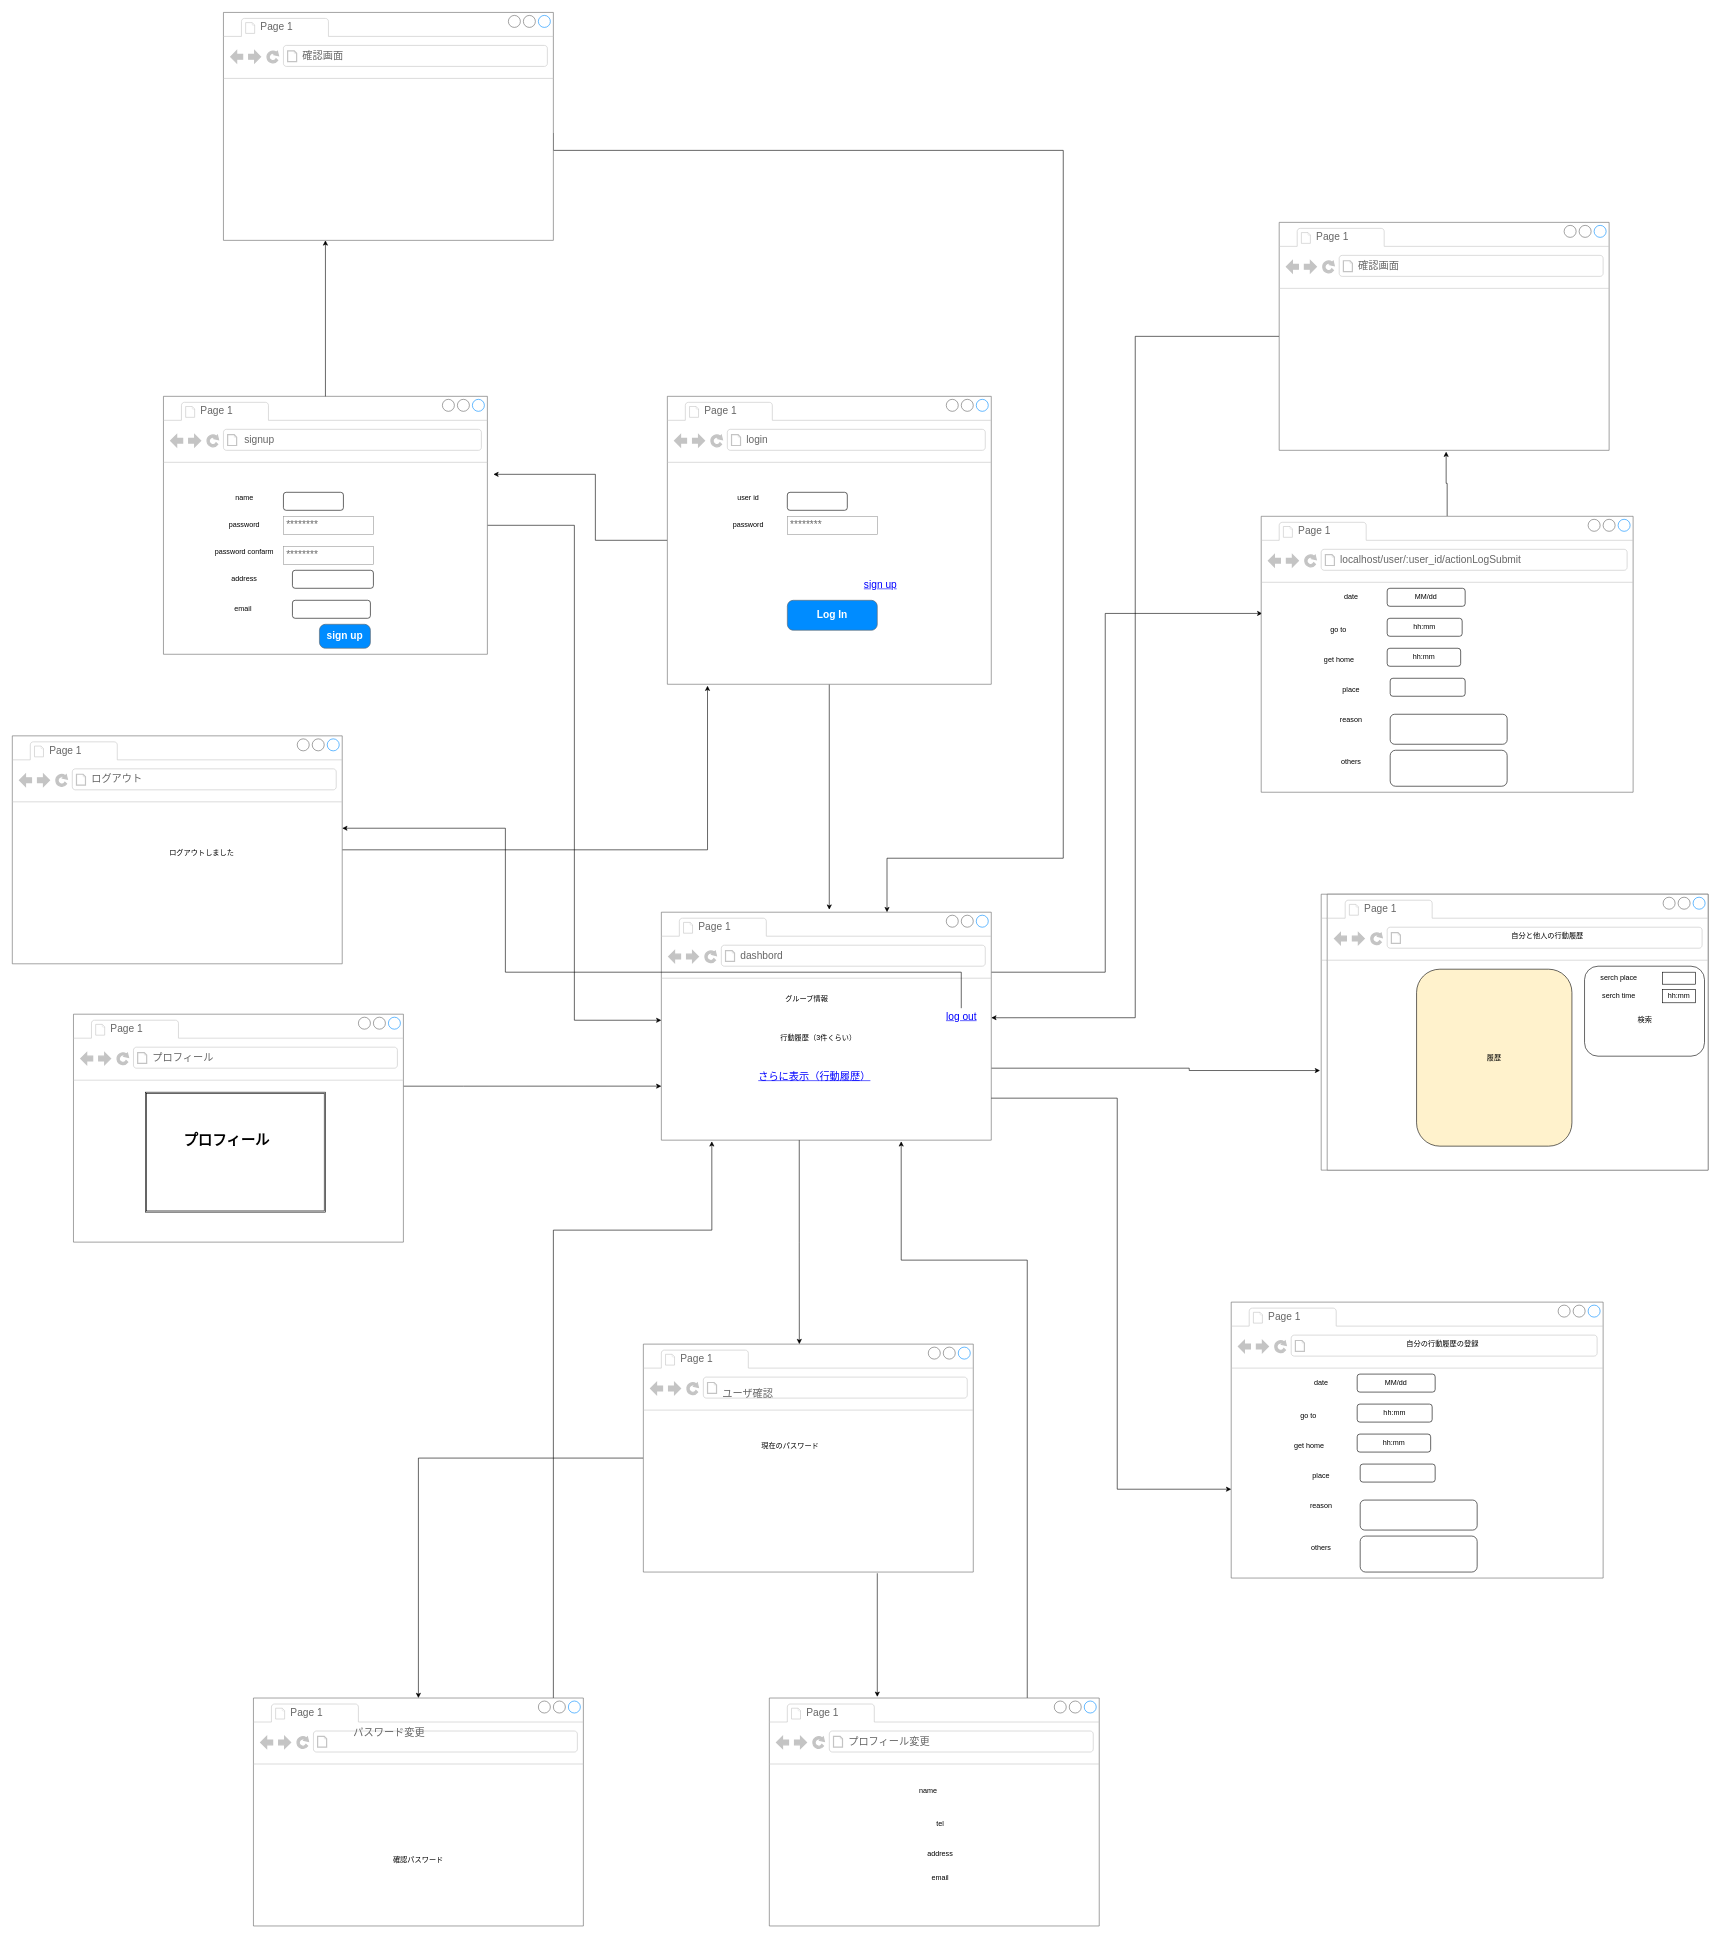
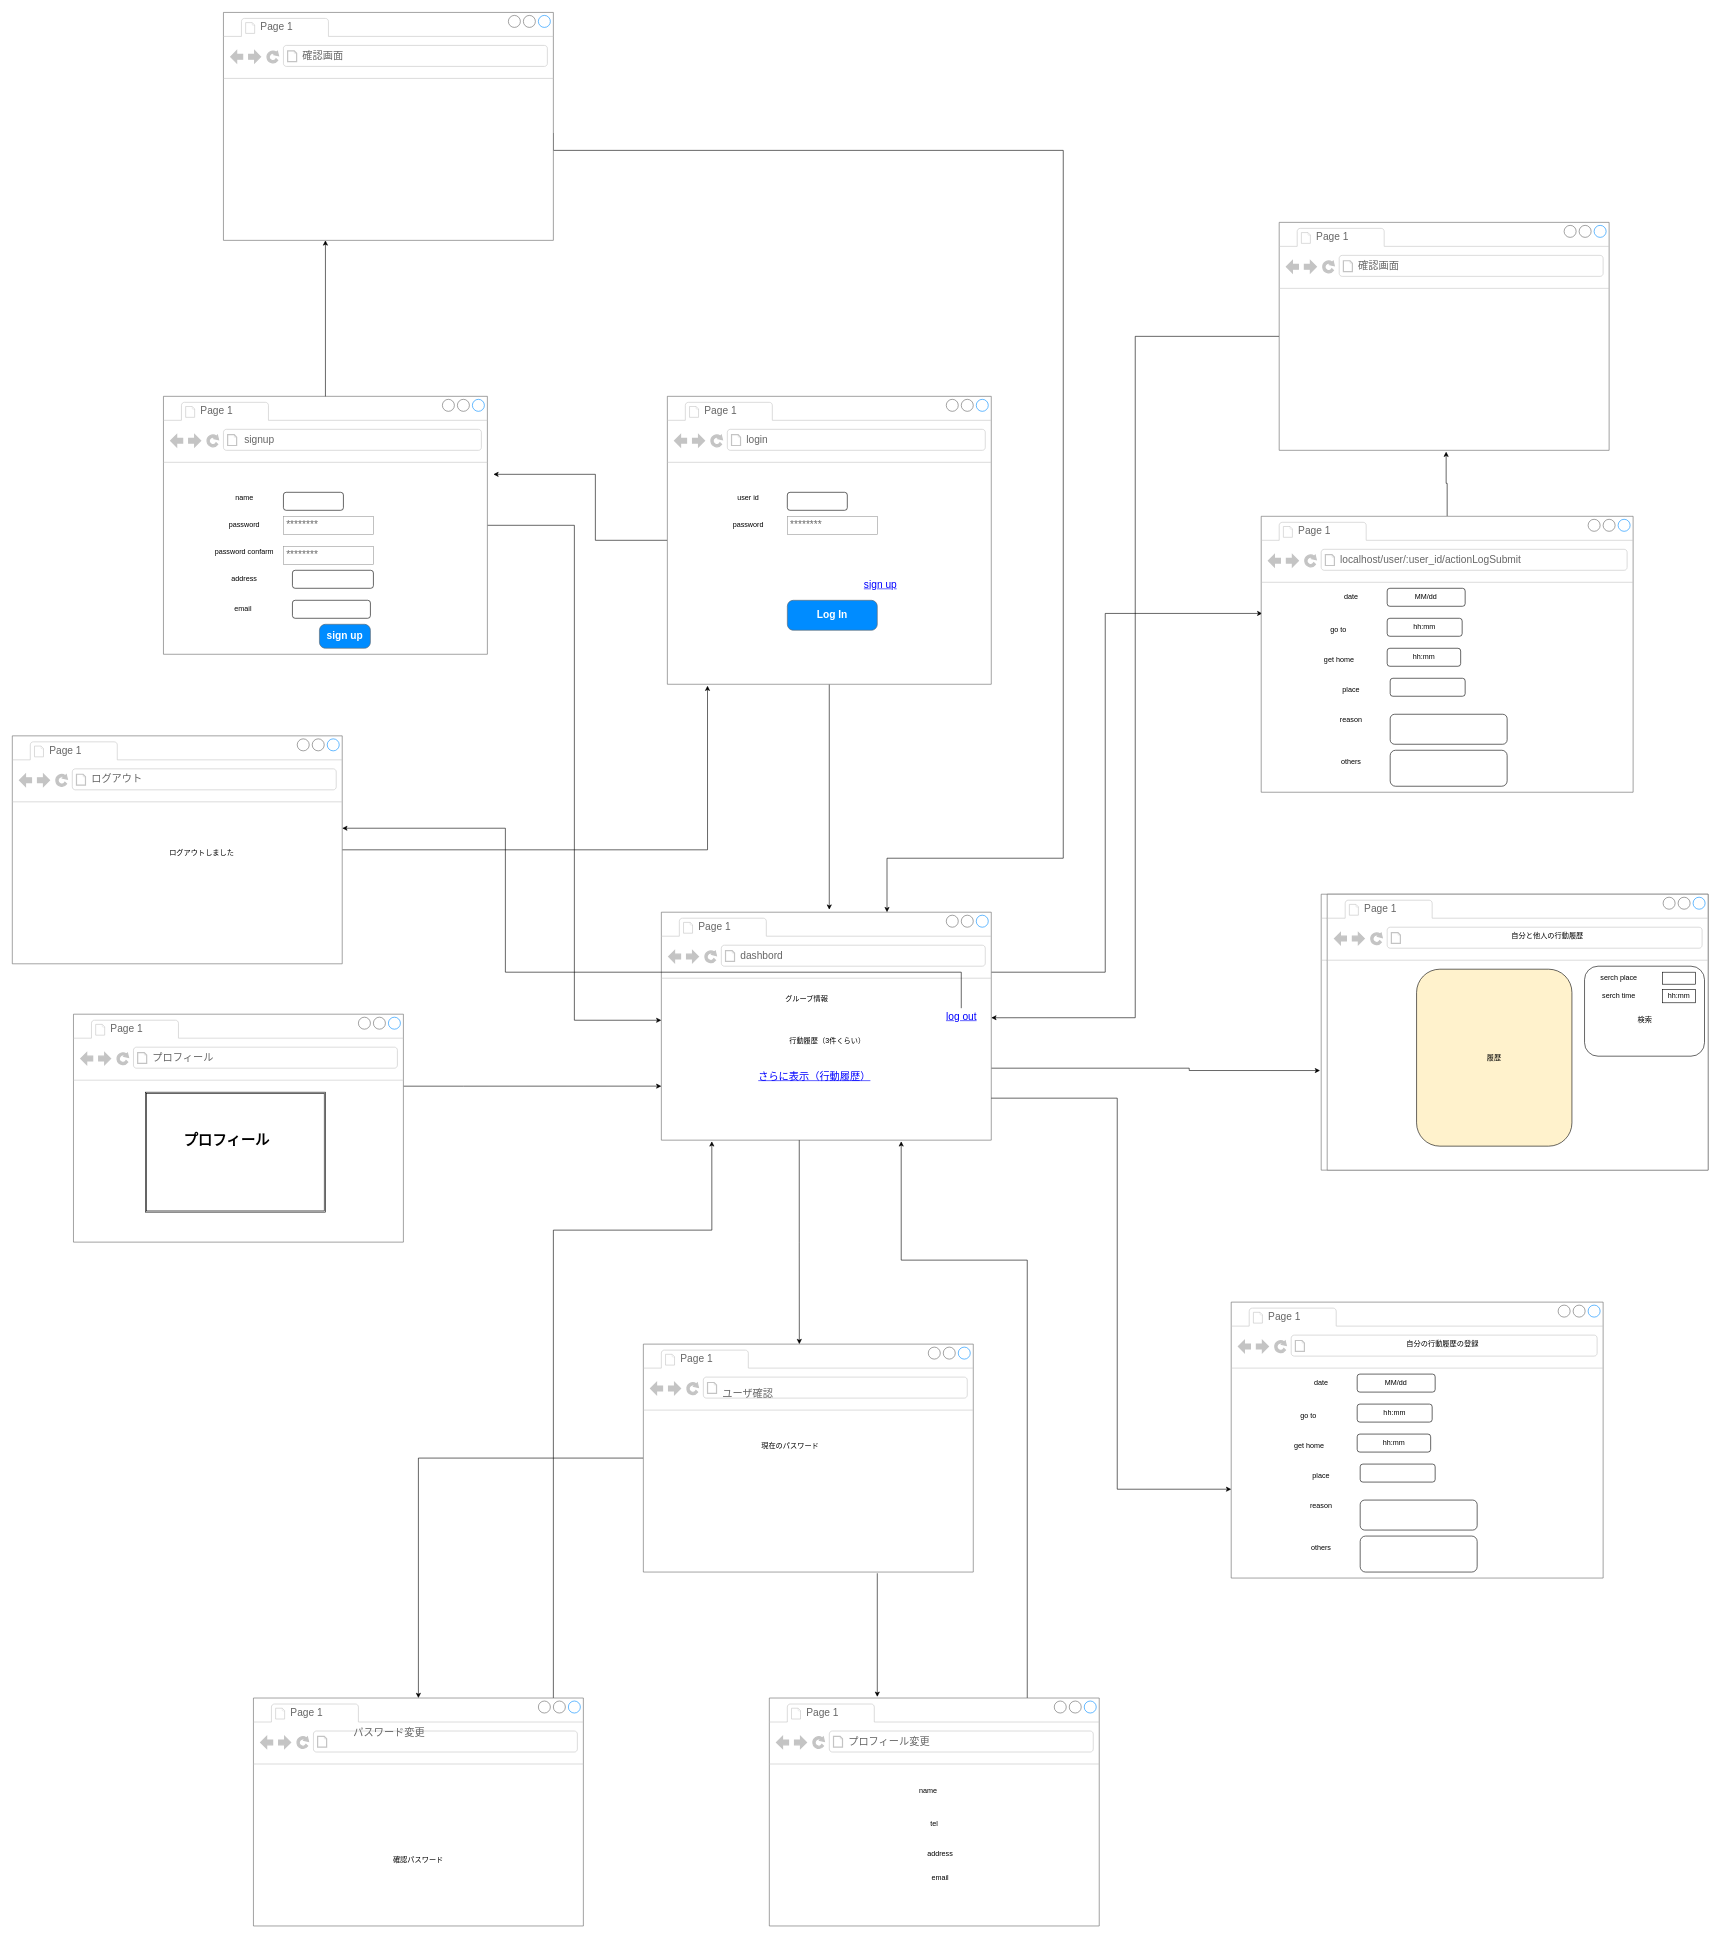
- <mxCell id="37" value="行動履歴（3件くらい）" style="text;html=1;strokeColor=none;fillColor=none;align=center;verticalAlign=middle;whiteSpace=wrap;rounded=0;" vertex="1" parent="32"><mxGeometry x="192.5" y="200" width="137.5" height="20" as="geometry" /></mxCell>
+ <mxCell id="37" value="行動履歴（3件くらい）" style="text;html=1;strokeColor=none;fillColor=none;align=center;verticalAlign=middle;whiteSpace=wrap;rounded=0;" vertex="1" parent="32"><mxGeometry x="207.5" y="205" width="137.5" height="20" as="geometry" /></mxCell>
- <mxCell id="106" value="tel" style="text;html=1;strokeColor=none;fillColor=none;align=center;verticalAlign=middle;whiteSpace=wrap;rounded=0;" vertex="1" parent="100"><mxGeometry x="220" y="200" width="130" height="20" as="geometry" /></mxCell>
+ <mxCell id="106" value="tel" style="text;html=1;strokeColor=none;fillColor=none;align=center;verticalAlign=middle;whiteSpace=wrap;rounded=0;" vertex="1" parent="100"><mxGeometry x="210" y="200" width="130" height="20" as="geometry" /></mxCell>
